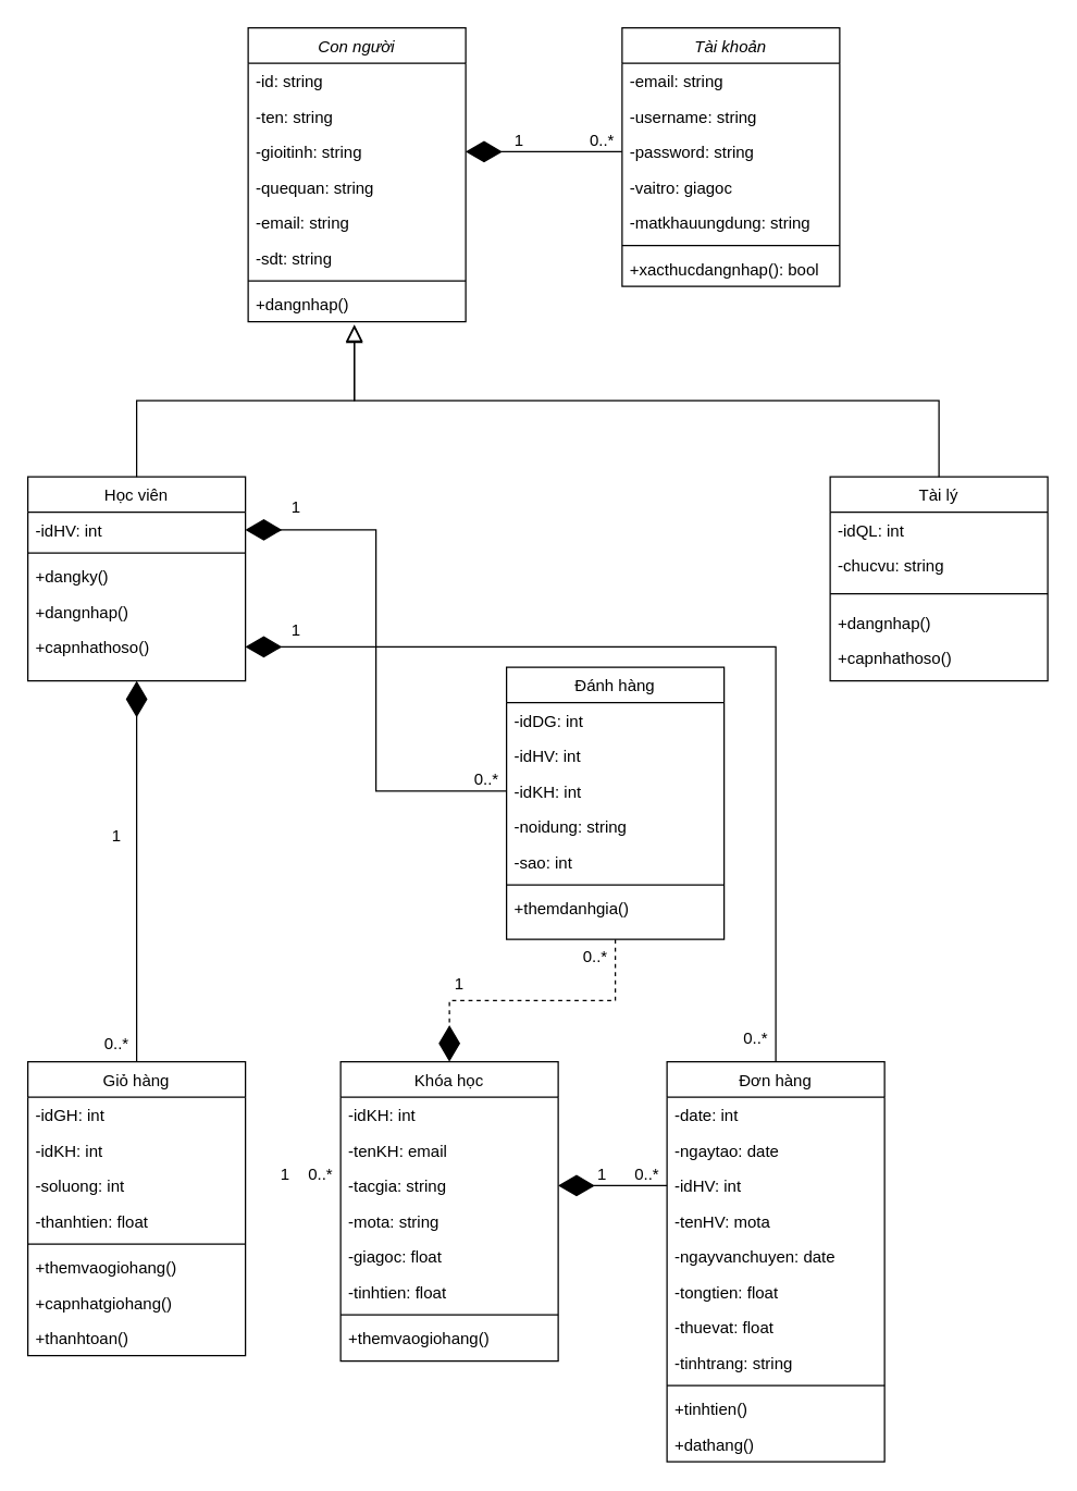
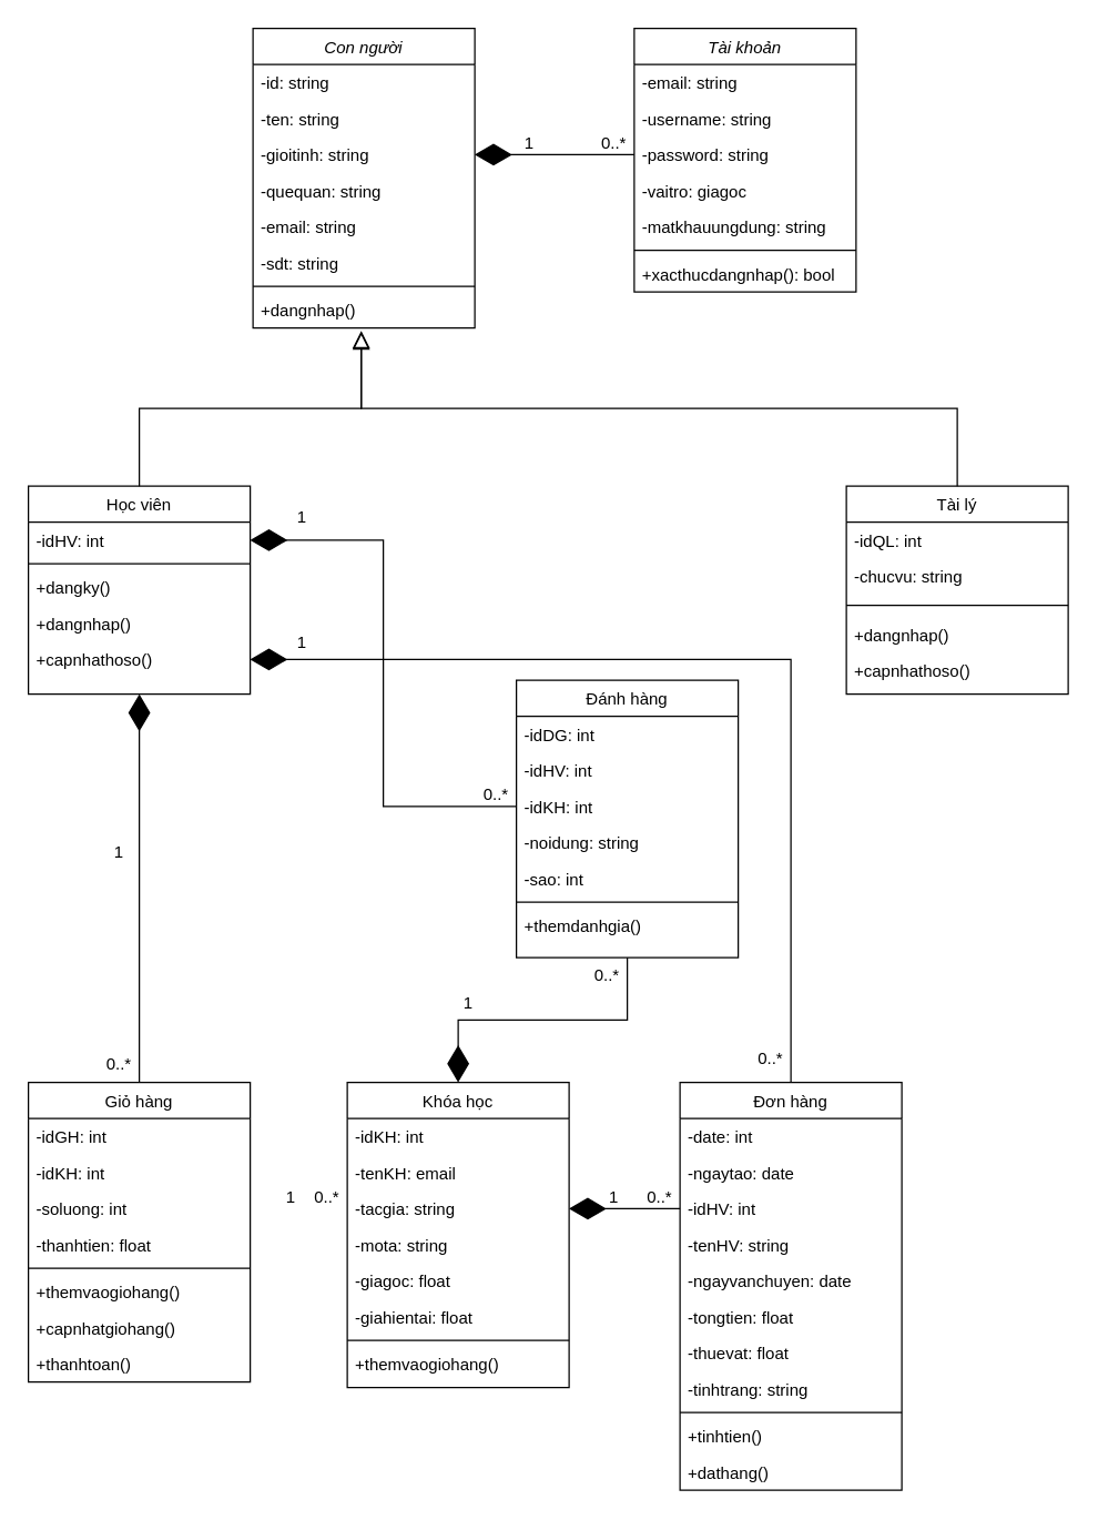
- <mxCell id="76" value="" style="endArrow=diamondThin;endFill=1;endSize=24;html=1;rounded=0;exitX=0.5;exitY=1;exitDx=0;exitDy=0;entryX=0.5;entryY=0;entryDx=0;entryDy=0;edgeStyle=orthogonalEdgeStyle;dashed=1;" parent="1" source="65" target="51" edge="1"><mxGeometry width="160" relative="1" as="geometry"><mxPoint x="580" y="790" as="sourcePoint" /><mxPoint x="190" y="477" as="targetPoint" /></mxGeometry></mxCell>
+ <mxCell id="76" value="" style="endArrow=diamondThin;endFill=1;endSize=24;html=1;rounded=0;exitX=0.5;exitY=1;exitDx=0;exitDy=0;entryX=0.5;entryY=0;entryDx=0;entryDy=0;edgeStyle=orthogonalEdgeStyle;" parent="1" source="65" target="51" edge="1"><mxGeometry width="160" relative="1" as="geometry"><mxPoint x="580" y="790" as="sourcePoint" /><mxPoint x="190" y="477" as="targetPoint" /></mxGeometry></mxCell>
- <mxCell id="40" value="-tenHV: mota" style="text;align=left;verticalAlign=top;spacingLeft=4;spacingRight=4;overflow=hidden;rotatable=0;points=[[0,0.5],[1,0.5]];portConstraint=eastwest;" parent="36" vertex="1"><mxGeometry y="104" width="160" height="26" as="geometry" /></mxCell>
+ <mxCell id="40" value="-tenHV: string" style="text;align=left;verticalAlign=top;spacingLeft=4;spacingRight=4;overflow=hidden;rotatable=0;points=[[0,0.5],[1,0.5]];portConstraint=eastwest;" parent="36" vertex="1"><mxGeometry y="104" width="160" height="26" as="geometry" /></mxCell>
- <mxCell id="57" value="-tinhtien: float" style="text;align=left;verticalAlign=top;spacingLeft=4;spacingRight=4;overflow=hidden;rotatable=0;points=[[0,0.5],[1,0.5]];portConstraint=eastwest;" parent="51" vertex="1"><mxGeometry y="156" width="160" height="26" as="geometry" /></mxCell>
+ <mxCell id="57" value="-giahientai: float" style="text;align=left;verticalAlign=top;spacingLeft=4;spacingRight=4;overflow=hidden;rotatable=0;points=[[0,0.5],[1,0.5]];portConstraint=eastwest;" parent="51" vertex="1"><mxGeometry y="156" width="160" height="26" as="geometry" /></mxCell>
